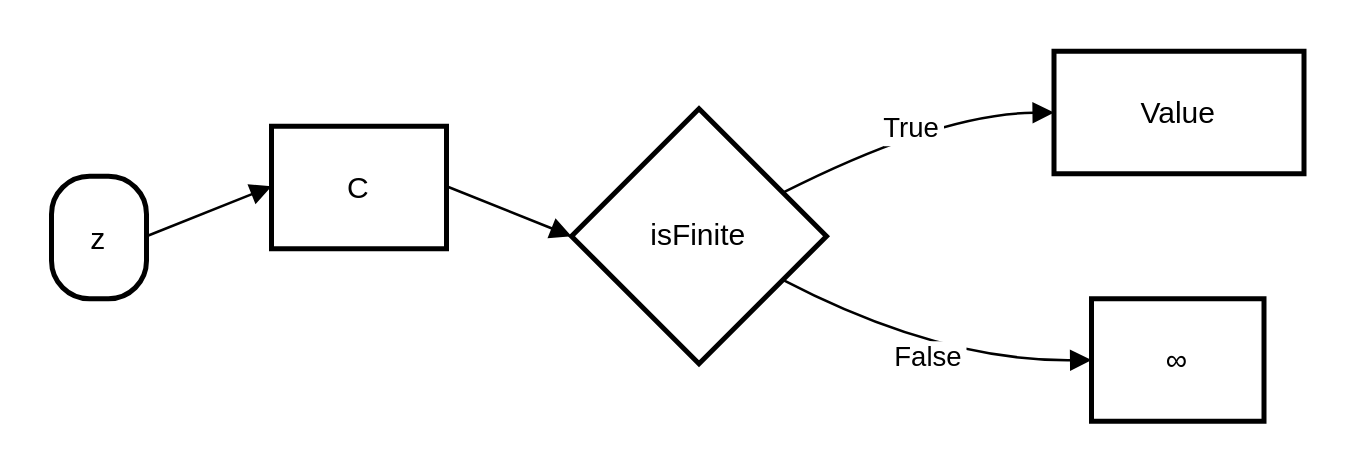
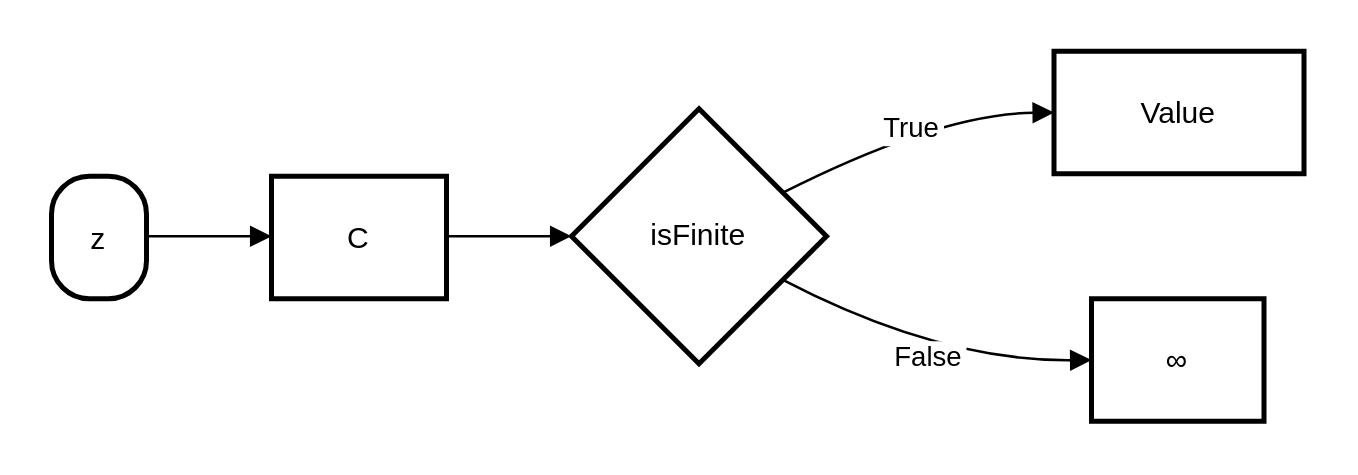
- <mxCell id="3" value="C" style="whiteSpace=wrap;strokeWidth=2;" vertex="1" parent="1"><mxGeometry x="108" y="50" width="70" height="49" as="geometry" /></mxCell>
+ <mxCell id="3" value="C" style="whiteSpace=wrap;strokeWidth=2;" vertex="1" parent="1"><mxGeometry x="108" y="70" width="70" height="49" as="geometry" /></mxCell>
